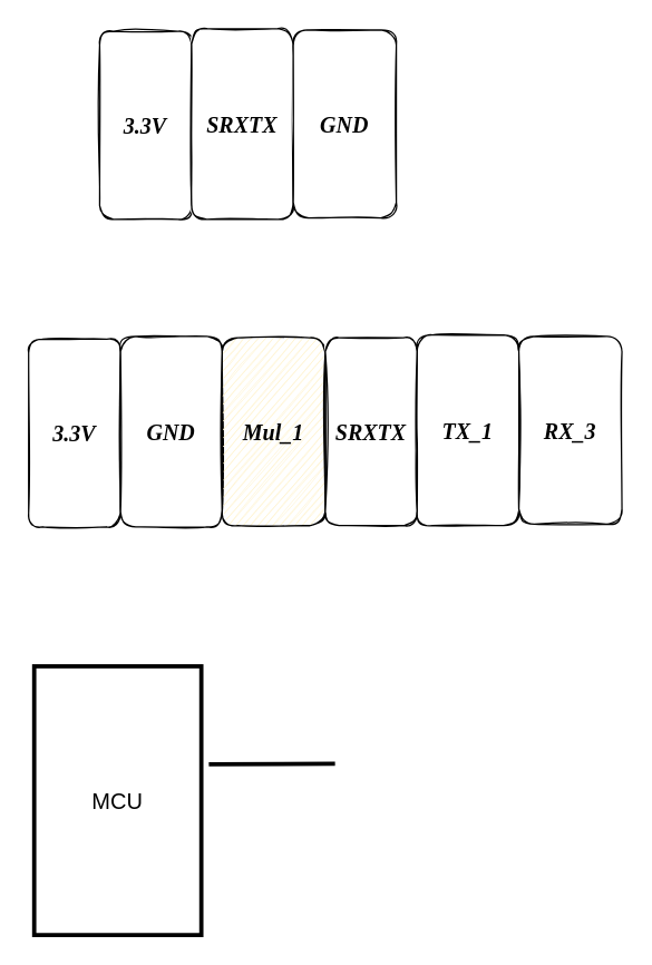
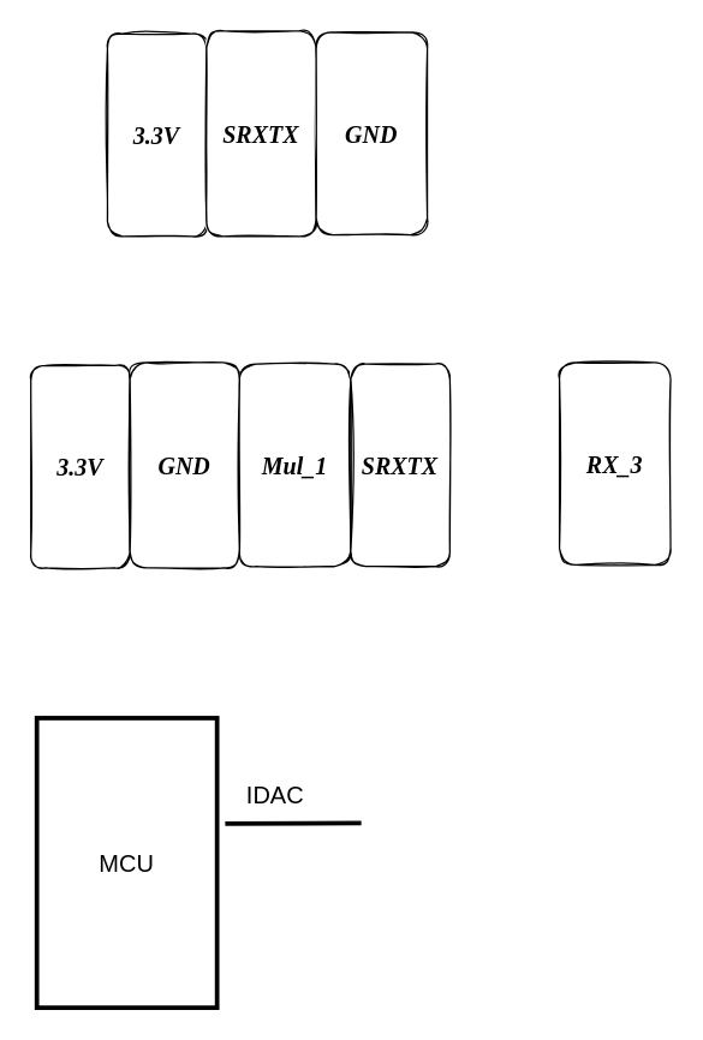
- <mxCell id="9" value="&lt;font face=&quot;Comic Sans MS&quot;&gt;&lt;span style=&quot;font-size: 16px&quot;&gt;&lt;b&gt;&lt;i&gt;TX_1&lt;/i&gt;&lt;/b&gt;&lt;/span&gt;&lt;/font&gt;" style="rounded=1;whiteSpace=wrap;html=1;sketch=1;fontFamily=MV Boid;" parent="1" vertex="1"><mxGeometry x="299" y="240" width="73" height="137" as="geometry" /></mxCell>
- <mxCell id="7" value="&lt;font face=&quot;Comic Sans MS&quot;&gt;&lt;span style=&quot;font-size: 16px&quot;&gt;&lt;b&gt;&lt;i&gt;Mul_1&lt;/i&gt;&lt;/b&gt;&lt;/span&gt;&lt;/font&gt;" style="rounded=1;whiteSpace=wrap;html=1;sketch=1;fontFamily=MV Boid;fillColor=#fff2cc;" parent="1" vertex="1"><mxGeometry x="159" y="242" width="74" height="135" as="geometry" /></mxCell>
+ <mxCell id="7" value="&lt;font face=&quot;Comic Sans MS&quot;&gt;&lt;span style=&quot;font-size: 16px&quot;&gt;&lt;b&gt;&lt;i&gt;Mul_1&lt;/i&gt;&lt;/b&gt;&lt;/span&gt;&lt;/font&gt;" style="rounded=1;whiteSpace=wrap;html=1;sketch=1;fontFamily=MV Boid;" parent="1" vertex="1"><mxGeometry x="159" y="242" width="74" height="135" as="geometry" /></mxCell>
+ <mxCell id="13" value="&lt;font style=&quot;font-size: 16px&quot;&gt;IDAC&lt;/font&gt;" style="text;html=1;strokeColor=none;fillColor=none;align=center;verticalAlign=middle;whiteSpace=wrap;rounded=0;" vertex="1" parent="1"><mxGeometry x="153" y="514" width="60" height="30" as="geometry" /></mxCell>
